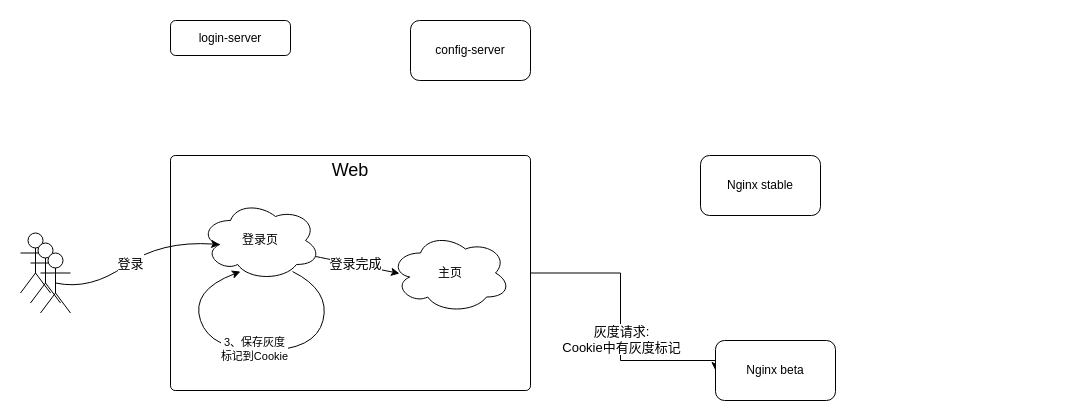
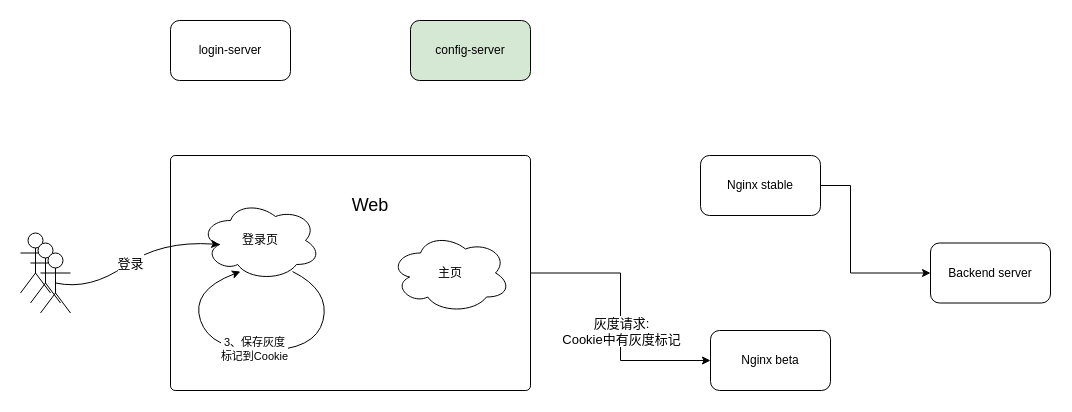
- <mxCell id="10" value="&lt;article data-content=&quot;[{&amp;quot;type&amp;quot;:&amp;quot;block&amp;quot;,&amp;quot;id&amp;quot;:&amp;quot;12nM-1657074474097&amp;quot;,&amp;quot;name&amp;quot;:&amp;quot;code&amp;quot;,&amp;quot;data&amp;quot;:{&amp;quot;language&amp;quot;:&amp;quot;&amp;quot;,&amp;quot;theme&amp;quot;:&amp;quot;default&amp;quot;,&amp;quot;wrap&amp;quot;:false},&amp;quot;nodes&amp;quot;:[{&amp;quot;type&amp;quot;:&amp;quot;block&amp;quot;,&amp;quot;id&amp;quot;:&amp;quot;krue-1657074477845&amp;quot;,&amp;quot;name&amp;quot;:&amp;quot;code-line&amp;quot;,&amp;quot;data&amp;quot;:{},&amp;quot;nodes&amp;quot;:[{&amp;quot;type&amp;quot;:&amp;quot;text&amp;quot;,&amp;quot;id&amp;quot;:&amp;quot;G8jI-1657074477844&amp;quot;,&amp;quot;leaves&amp;quot;:[{&amp;quot;text&amp;quot;:&amp;quot;login&amp;quot;,&amp;quot;marks&amp;quot;:[]}]}]}]}]&quot;&gt;&lt;div data-language=&quot;&quot; style=&quot;&quot; data-theme=&quot;default&quot;&gt;login-server&lt;/div&gt;&lt;/article&gt;" style="rounded=1;whiteSpace=wrap;html=1;" parent="1" vertex="1"><mxGeometry x="170" y="20" width="120" height="35" as="geometry" /></mxCell>
+ <mxCell id="10" value="&lt;article data-content=&quot;[{&amp;quot;type&amp;quot;:&amp;quot;block&amp;quot;,&amp;quot;id&amp;quot;:&amp;quot;12nM-1657074474097&amp;quot;,&amp;quot;name&amp;quot;:&amp;quot;code&amp;quot;,&amp;quot;data&amp;quot;:{&amp;quot;language&amp;quot;:&amp;quot;&amp;quot;,&amp;quot;theme&amp;quot;:&amp;quot;default&amp;quot;,&amp;quot;wrap&amp;quot;:false},&amp;quot;nodes&amp;quot;:[{&amp;quot;type&amp;quot;:&amp;quot;block&amp;quot;,&amp;quot;id&amp;quot;:&amp;quot;krue-1657074477845&amp;quot;,&amp;quot;name&amp;quot;:&amp;quot;code-line&amp;quot;,&amp;quot;data&amp;quot;:{},&amp;quot;nodes&amp;quot;:[{&amp;quot;type&amp;quot;:&amp;quot;text&amp;quot;,&amp;quot;id&amp;quot;:&amp;quot;G8jI-1657074477844&amp;quot;,&amp;quot;leaves&amp;quot;:[{&amp;quot;text&amp;quot;:&amp;quot;login&amp;quot;,&amp;quot;marks&amp;quot;:[]}]}]}]}]&quot;&gt;&lt;div data-language=&quot;&quot; style=&quot;&quot; data-theme=&quot;default&quot;&gt;login-server&lt;/div&gt;&lt;/article&gt;" style="rounded=1;whiteSpace=wrap;html=1;" parent="1" vertex="1"><mxGeometry x="170" y="20" width="120" height="60" as="geometry" /></mxCell>
- <mxCell id="5" value="config-server" style="rounded=1;whiteSpace=wrap;html=1;" parent="1" vertex="1"><mxGeometry x="410" y="20" width="120" height="60" as="geometry" /></mxCell>
+ <mxCell id="5" value="config-server" style="rounded=1;whiteSpace=wrap;html=1;fillColor=#d5e8d4;" parent="1" vertex="1"><mxGeometry x="410" y="20" width="120" height="60" as="geometry" /></mxCell>
- <mxCell id="14" value="&lt;font style=&quot;font-size: 18px;&quot;&gt;Web&lt;/font&gt;" style="text;html=1;strokeColor=none;fillColor=none;align=center;verticalAlign=middle;whiteSpace=wrap;rounded=0;" parent="1" vertex="1"><mxGeometry x="320" y="155" width="60" height="30" as="geometry" /></mxCell>
+ <mxCell id="14" value="&lt;font style=&quot;font-size: 18px;&quot;&gt;Web&lt;/font&gt;" style="text;html=1;strokeColor=none;fillColor=none;align=center;verticalAlign=middle;whiteSpace=wrap;rounded=0;" parent="1" vertex="1"><mxGeometry x="340" y="190" width="60" height="30" as="geometry" /></mxCell>
+ <mxCell id="6" style="edgeStyle=orthogonalEdgeStyle;rounded=0;orthogonalLoop=1;jettySize=auto;html=1;entryX=0;entryY=0.5;entryDx=0;entryDy=0;fontSize=13;" parent="1" source="7" target="9" edge="1"><mxGeometry relative="1" as="geometry"><Array as="points"><mxPoint x="850" y="185" /><mxPoint x="850" y="273" /></Array></mxGeometry></mxCell>
- <mxCell id="20" value="" style="curved=1;endArrow=classic;html=1;rounded=0;fontSize=13;exitX=0.96;exitY=0.7;exitDx=0;exitDy=0;exitPerimeter=0;entryX=0.075;entryY=0.506;entryDx=0;entryDy=0;entryPerimeter=0;" parent="1" source="11" target="22" edge="1"><mxGeometry width="50" height="50" relative="1" as="geometry"><mxPoint x="330" y="300" as="sourcePoint" /><mxPoint x="394" y="272.5" as="targetPoint" /><Array as="points" /></mxGeometry></mxCell>
- <mxCell id="21" value="登录完成" style="edgeLabel;html=1;align=center;verticalAlign=middle;resizable=0;points=[];fontSize=13;" parent="20" vertex="1" connectable="0"><mxGeometry x="-0.07" y="1" relative="1" as="geometry"><mxPoint as="offset" /></mxGeometry></mxCell>
+ <mxCell id="9" value="Backend server" style="rounded=1;whiteSpace=wrap;html=1;" parent="1" vertex="1"><mxGeometry x="930" y="242.5" width="120" height="60" as="geometry" /></mxCell>
- <mxCell id="8" value="Nginx beta" style="rounded=1;whiteSpace=wrap;html=1;" parent="1" vertex="1"><mxGeometry x="715" y="340" width="120" height="60" as="geometry" /></mxCell>
+ <mxCell id="8" value="Nginx beta" style="rounded=1;whiteSpace=wrap;html=1;" parent="1" vertex="1"><mxGeometry x="710" y="330" width="120" height="60" as="geometry" /></mxCell>
